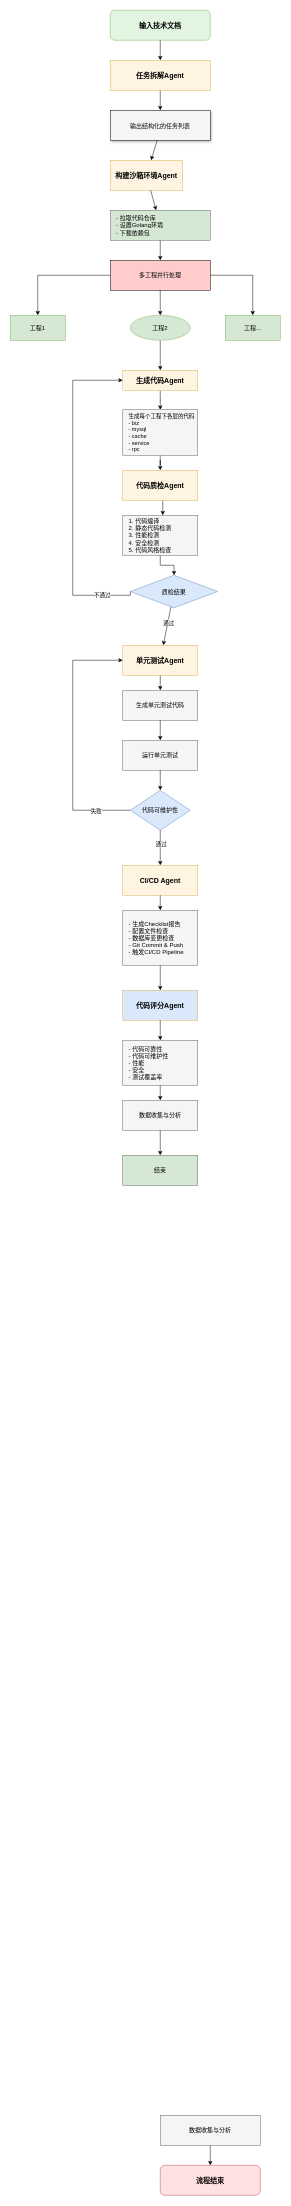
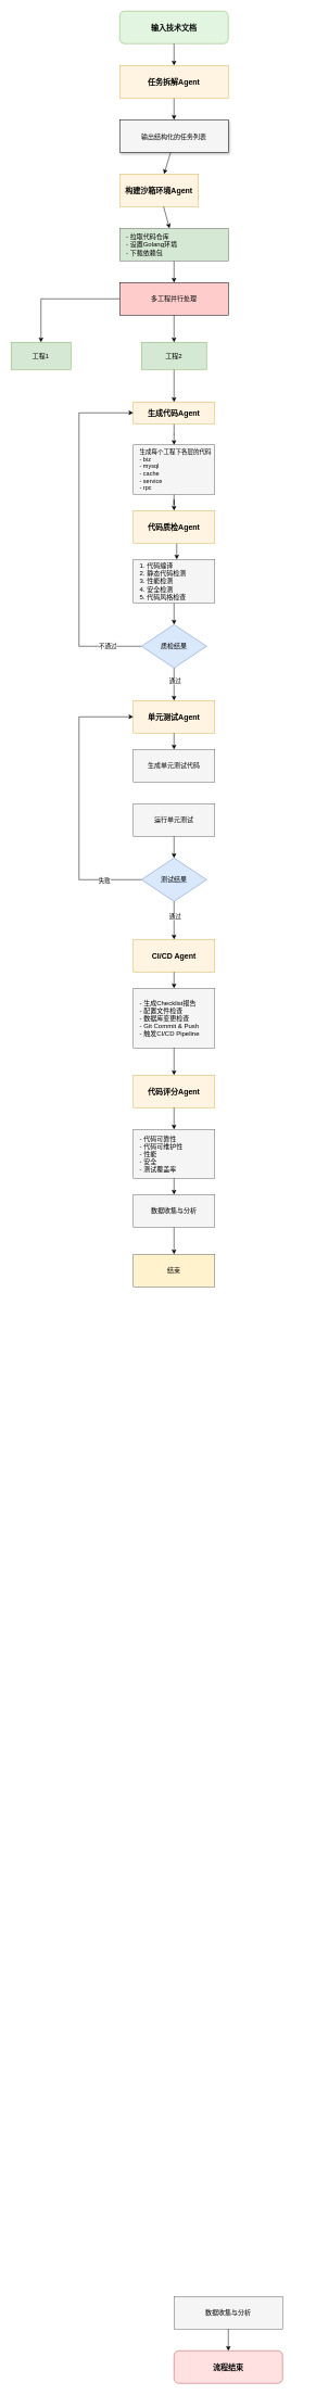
- <mxCell id="52" style="edgeStyle=orthogonalEdgeStyle;rounded=0;orthogonalLoop=1;jettySize=auto;html=1;exitX=1;exitY=0.5;exitDx=0;exitDy=0;entryX=0.5;entryY=0;entryDx=0;entryDy=0;" edge="1" parent="1" source="55" target="51"><mxGeometry relative="1" as="geometry"><mxPoint x="830" y="710" as="targetPoint" /></mxGeometry></mxCell>
- <mxCell id="17" value="工程2" style="ellipse;whiteSpace=wrap;html=1;fillColor=#d5e8d4;strokeColor=#82b366;fontSize=12;" parent="1" vertex="1"><mxGeometry x="260" y="630" width="120" height="50" as="geometry" /></mxCell>
+ <mxCell id="17" value="工程2" style="rounded=0;whiteSpace=wrap;html=1;fillColor=#d5e8d4;strokeColor=#82b366;fontSize=12;" parent="1" vertex="1"><mxGeometry x="260" y="630" width="120" height="50" as="geometry" /></mxCell>
- <mxCell id="51" value="工程..." style="rounded=0;whiteSpace=wrap;html=1;fillColor=#d5e8d4;strokeColor=#82b366;fontSize=12;" vertex="1" parent="1"><mxGeometry x="450" y="630" width="110" height="50" as="geometry" /></mxCell>
- <mxCell id="26" value="质检结果" style="rhombus;whiteSpace=wrap;html=1;fillColor=#dae8fc;strokeColor=#6c8ebf;fontSize=12;" parent="1" vertex="1"><mxGeometry x="260" y="1150" width="175" height="65" as="geometry" /></mxCell>
+ <mxCell id="26" value="质检结果" style="rhombus;whiteSpace=wrap;html=1;fillColor=#dae8fc;strokeColor=#6c8ebf;fontSize=12;" parent="1" vertex="1"><mxGeometry x="260" y="1150" width="120" height="80" as="geometry" /></mxCell>
- <mxCell id="41" parent="1" source="28" target="29" edge="1"><mxGeometry relative="1" as="geometry" /></mxCell>
- <mxCell id="31" value="代码可维护性" style="rhombus;whiteSpace=wrap;html=1;fillColor=#dae8fc;strokeColor=#6c8ebf;fontSize=12;" parent="1" vertex="1"><mxGeometry x="260" y="1580" width="120" height="80" as="geometry" /></mxCell>
+ <mxCell id="31" value="测试结果" style="rhombus;whiteSpace=wrap;html=1;fillColor=#dae8fc;strokeColor=#6c8ebf;fontSize=12;" parent="1" vertex="1"><mxGeometry x="260" y="1580" width="120" height="80" as="geometry" /></mxCell>
- <mxCell id="34" value="代码评分Agent" style="rounded=0;whiteSpace=wrap;html=1;fillColor=#dae8fc;strokeColor=#d6b656;fontSize=14;fontStyle=1;" parent="1" vertex="1"><mxGeometry x="245" y="1980" width="150" height="60" as="geometry" /></mxCell>
+ <mxCell id="34" value="代码评分Agent" style="rounded=0;whiteSpace=wrap;html=1;fillColor=#fff4e1;strokeColor=#d6b656;fontSize=14;fontStyle=1;" parent="1" vertex="1"><mxGeometry x="245" y="1980" width="150" height="60" as="geometry" /></mxCell>
- <mxCell id="57" value="结束" style="rounded=0;whiteSpace=wrap;html=1;fillColor=#D5E8D4;strokeColor=#666666;fontSize=12;" vertex="1" parent="1"><mxGeometry x="245" y="2310" width="150" height="60" as="geometry" /></mxCell>
+ <mxCell id="57" value="结束" style="rounded=0;whiteSpace=wrap;html=1;fillColor=#fff2cc;strokeColor=#666666;fontSize=12;" vertex="1" parent="1"><mxGeometry x="245" y="2310" width="150" height="60" as="geometry" /></mxCell>
